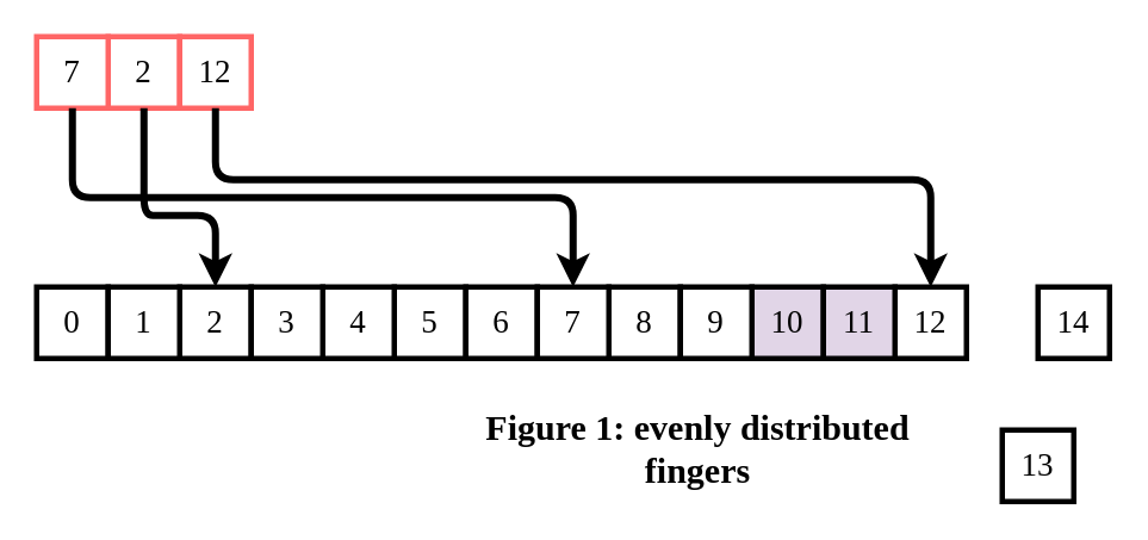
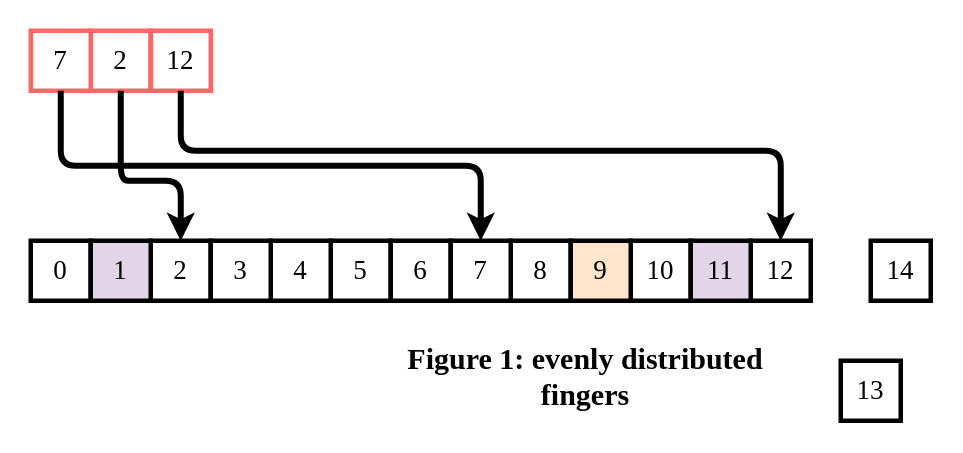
- <mxCell id="11" value="&lt;span style=&quot;font-size: 18px&quot;&gt;&lt;font face=&quot;Times New Roman&quot;&gt;1&lt;/font&gt;&lt;/span&gt;" style="rounded=0;whiteSpace=wrap;html=1;strokeWidth=3;" vertex="1" parent="1"><mxGeometry x="60" y="160" width="40" height="40" as="geometry" /></mxCell>
+ <mxCell id="11" value="&lt;span style=&quot;font-size: 18px&quot;&gt;&lt;font face=&quot;Times New Roman&quot;&gt;1&lt;/font&gt;&lt;/span&gt;" style="rounded=0;whiteSpace=wrap;html=1;strokeWidth=3;fillColor=#e1d5e7;" vertex="1" parent="1"><mxGeometry x="60" y="160" width="40" height="40" as="geometry" /></mxCell>
- <mxCell id="12" value="&lt;font face=&quot;Times New Roman&quot;&gt;&lt;span style=&quot;font-size: 18px&quot;&gt;9&lt;/span&gt;&lt;/font&gt;" style="rounded=0;whiteSpace=wrap;html=1;strokeWidth=3;" vertex="1" parent="1"><mxGeometry x="380" y="160" width="40" height="40" as="geometry" /></mxCell>
+ <mxCell id="12" value="&lt;font face=&quot;Times New Roman&quot;&gt;&lt;span style=&quot;font-size: 18px&quot;&gt;9&lt;/span&gt;&lt;/font&gt;" style="rounded=0;whiteSpace=wrap;html=1;strokeWidth=3;fillColor=#ffe6cc;" vertex="1" parent="1"><mxGeometry x="380" y="160" width="40" height="40" as="geometry" /></mxCell>
- <mxCell id="9" value="&lt;font face=&quot;Times New Roman&quot; style=&quot;font-size: 18px&quot;&gt;10&lt;/font&gt;" style="rounded=0;whiteSpace=wrap;html=1;strokeWidth=3;fillColor=#e1d5e7;" vertex="1" parent="1"><mxGeometry x="420" y="160" width="40" height="40" as="geometry" /></mxCell>
+ <mxCell id="9" value="&lt;font face=&quot;Times New Roman&quot; style=&quot;font-size: 18px&quot;&gt;10&lt;/font&gt;" style="rounded=0;whiteSpace=wrap;html=1;strokeWidth=3;" vertex="1" parent="1"><mxGeometry x="420" y="160" width="40" height="40" as="geometry" /></mxCell>
